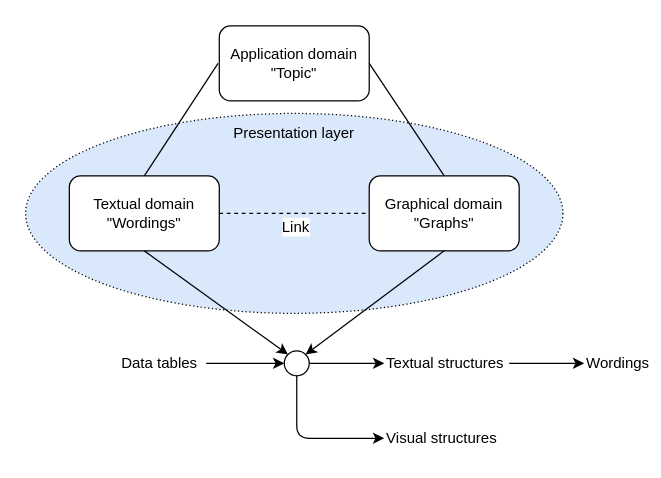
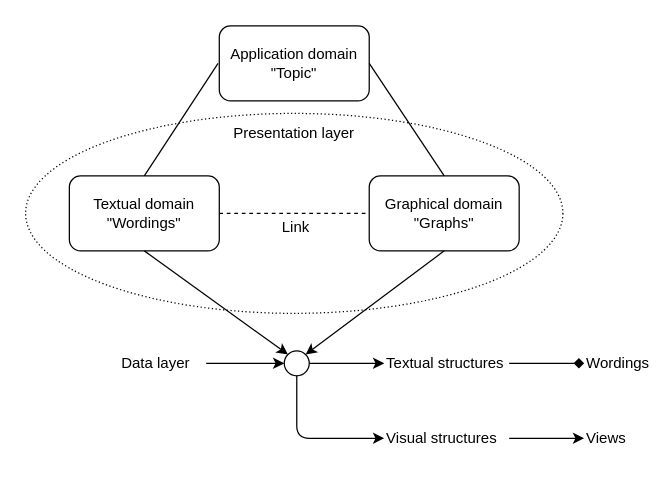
- <mxCell id="2" value="Presentation layer&lt;br&gt;&lt;br&gt;&lt;br&gt;&lt;br&gt;&lt;br&gt;&lt;br&gt;&lt;br&gt;&lt;br&gt;&lt;br&gt;&lt;br&gt;" style="ellipse;whiteSpace=wrap;html=1;shadow=0;dashed=1;dashPattern=1 2;fillColor=#dae8fc;" parent="1" vertex="1"><mxGeometry x="20" y="90" width="430" height="160" as="geometry" /></mxCell>
+ <mxCell id="2" value="Presentation layer&lt;br&gt;&lt;br&gt;&lt;br&gt;&lt;br&gt;&lt;br&gt;&lt;br&gt;&lt;br&gt;&lt;br&gt;&lt;br&gt;&lt;br&gt;" style="ellipse;whiteSpace=wrap;html=1;shadow=0;dashed=1;dashPattern=1 2;" parent="1" vertex="1"><mxGeometry x="20" y="90" width="430" height="160" as="geometry" /></mxCell>
- <mxCell id="10" value="Data tables" style="text;html=1;strokeColor=none;fillColor=none;align=left;verticalAlign=middle;whiteSpace=wrap;rounded=0;horizontal=1;labelBorderColor=none;" parent="1" vertex="1"><mxGeometry x="94.5" y="280" width="70" height="20" as="geometry" /></mxCell>
+ <mxCell id="10" value="Data layer" style="text;html=1;strokeColor=none;fillColor=none;align=left;verticalAlign=middle;whiteSpace=wrap;rounded=0;horizontal=1;labelBorderColor=none;" parent="1" vertex="1"><mxGeometry x="94.5" y="280" width="70" height="20" as="geometry" /></mxCell>
- <mxCell id="18" value="" style="endArrow=classic;html=1;entryX=0;entryY=0.5;entryDx=0;entryDy=0;exitX=1;exitY=0.5;exitDx=0;exitDy=0;" parent="1" source="11" target="13" edge="1"><mxGeometry width="50" height="50" relative="1" as="geometry"><mxPoint x="22" y="430" as="sourcePoint" /><mxPoint x="72" y="380" as="targetPoint" /></mxGeometry></mxCell>
+ <mxCell id="18" value="" style="endArrow=diamond;html=1;entryX=0;entryY=0.5;entryDx=0;entryDy=0;exitX=1;exitY=0.5;exitDx=0;exitDy=0;" parent="1" source="11" target="13" edge="1"><mxGeometry width="50" height="50" relative="1" as="geometry"><mxPoint x="22" y="430" as="sourcePoint" /><mxPoint x="72" y="380" as="targetPoint" /></mxGeometry></mxCell>
+ <mxCell id="19" value="" style="endArrow=classic;html=1;exitX=1;exitY=0.5;exitDx=0;exitDy=0;entryX=0;entryY=0.5;entryDx=0;entryDy=0;" parent="1" source="12" target="20" edge="1"><mxGeometry width="50" height="50" relative="1" as="geometry"><mxPoint x="-78" y="440" as="sourcePoint" /><mxPoint x="-28" y="390" as="targetPoint" /></mxGeometry></mxCell>
+ <mxCell id="20" value="Views&lt;br&gt;" style="text;html=1;strokeColor=none;fillColor=none;align=left;verticalAlign=middle;whiteSpace=wrap;rounded=0;horizontal=1;labelBorderColor=none;" parent="1" vertex="1"><mxGeometry x="467" y="340" width="40" height="20" as="geometry" /></mxCell>
